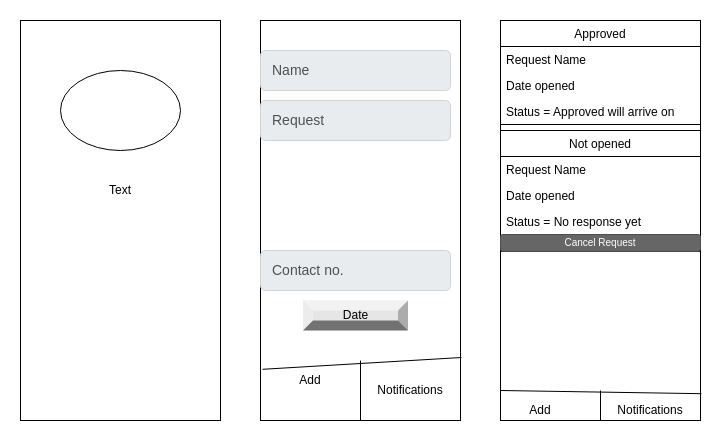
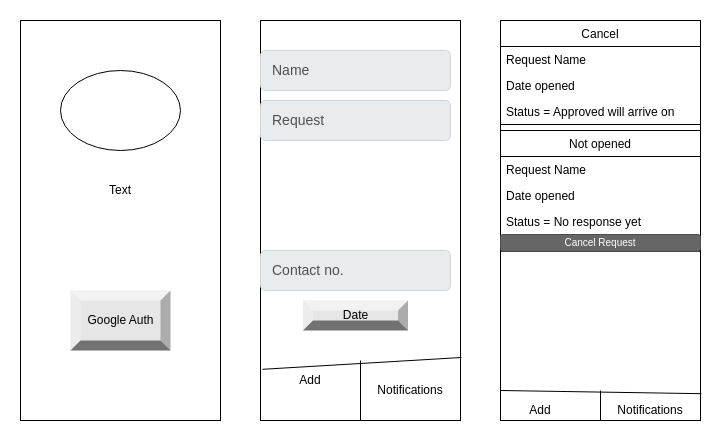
- <mxCell id="16" value="Approved" style="swimlane;fontStyle=0;childLayout=stackLayout;horizontal=1;startSize=26;fillColor=none;horizontalStack=0;resizeParent=1;resizeParentMax=0;resizeLast=0;collapsible=1;marginBottom=0;" vertex="1" parent="1"><mxGeometry x="500" y="20" width="200" height="104" as="geometry" /></mxCell>
+ <mxCell id="16" value="Cancel" style="swimlane;fontStyle=0;childLayout=stackLayout;horizontal=1;startSize=26;fillColor=none;horizontalStack=0;resizeParent=1;resizeParentMax=0;resizeLast=0;collapsible=1;marginBottom=0;" vertex="1" parent="1"><mxGeometry x="500" y="20" width="200" height="104" as="geometry" /></mxCell>
+ <mxCell id="5" value="Google Auth" style="labelPosition=center;verticalLabelPosition=middle;align=center;html=1;shape=mxgraph.basic.shaded_button;dx=10;fillColor=#E6E6E6;strokeColor=none;" vertex="1" parent="1"><mxGeometry x="70" y="290" width="100" height="60" as="geometry" /></mxCell>
